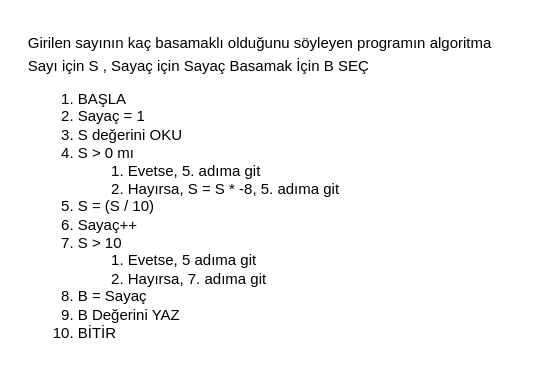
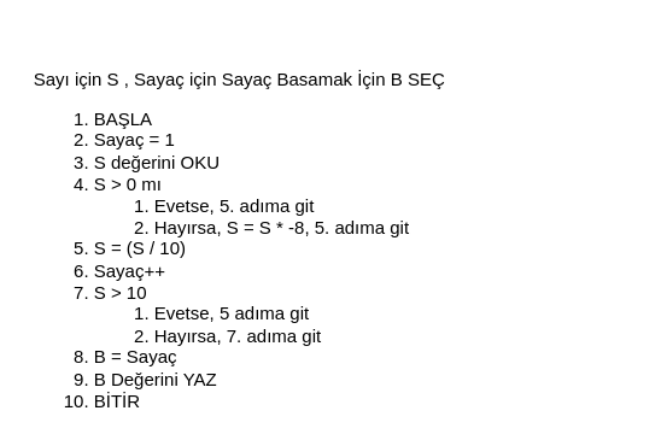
- <mxCell id="2" value="Girilen sayının kaç basamaklı olduğunu söyleyen programın algoritma" style="text;whiteSpace=wrap;html=1;" vertex="1" parent="1"><mxGeometry x="20" y="20" width="400" height="40" as="geometry" /></mxCell>
